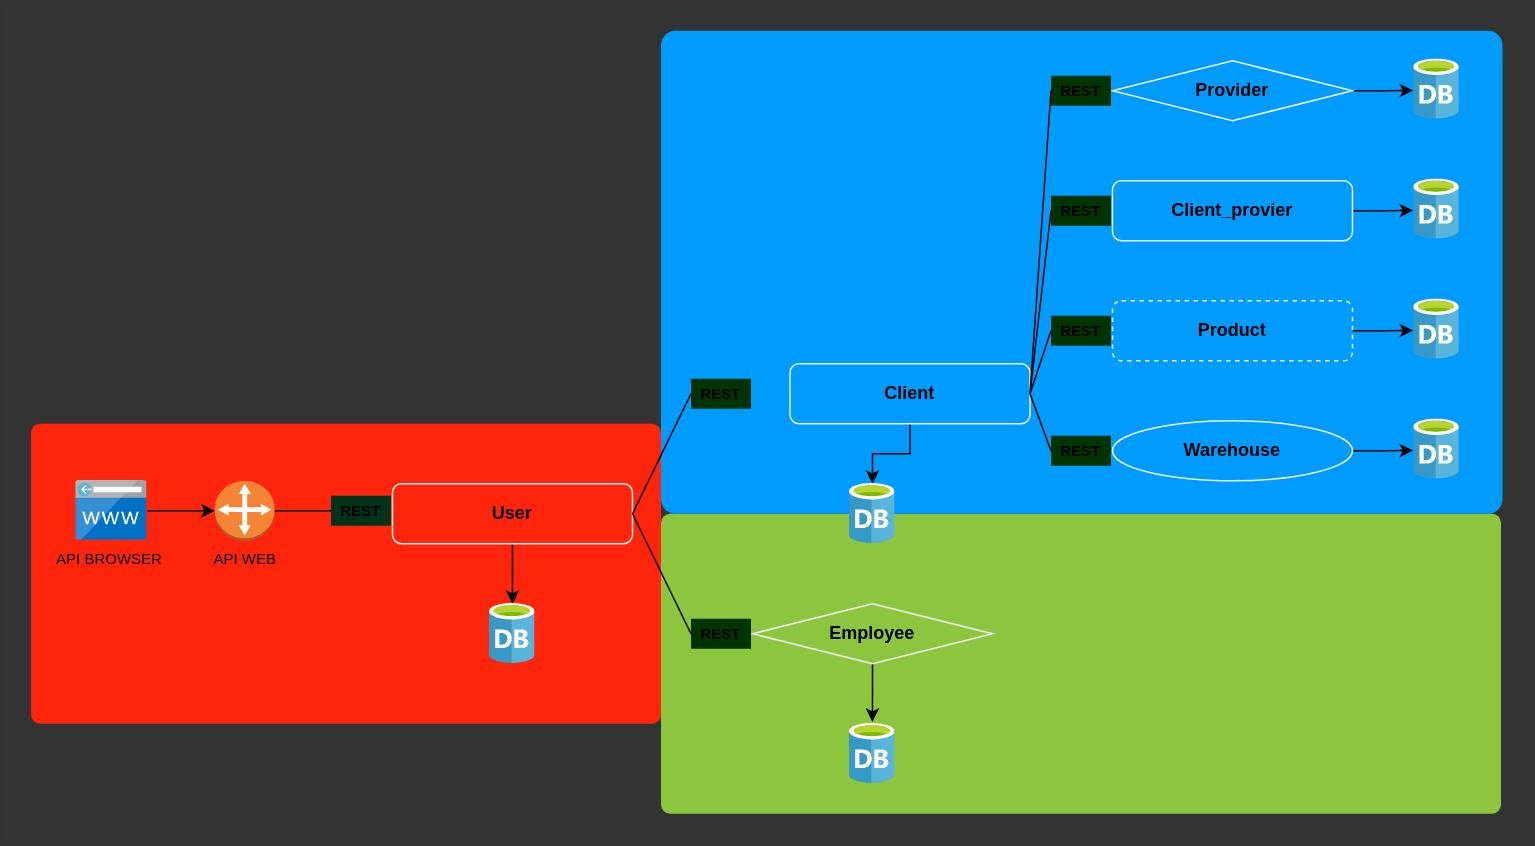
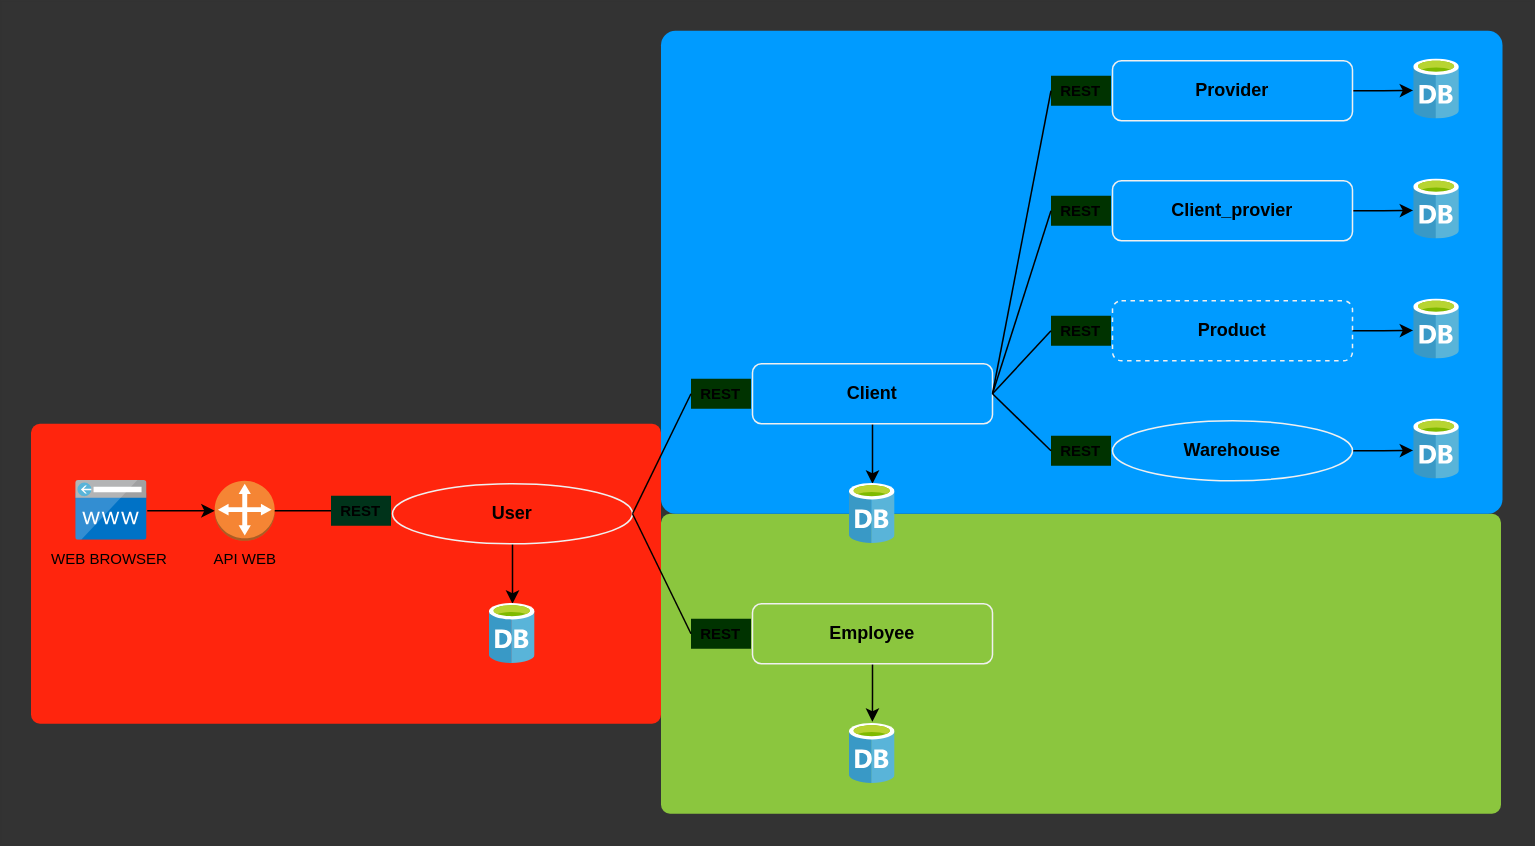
- <mxCell id="9" value="&lt;b&gt;Provider&lt;/b&gt;" style="rhombus;whiteSpace=wrap;html=1;fillColor=none;strokeColor=#F0F0F0;" parent="1" vertex="1"><mxGeometry x="741" y="40" width="160" height="40" as="geometry" /></mxCell>
+ <mxCell id="9" value="&lt;b&gt;Provider&lt;/b&gt;" style="rounded=1;whiteSpace=wrap;html=1;fillColor=none;strokeColor=#F0F0F0;" parent="1" vertex="1"><mxGeometry x="741" y="40" width="160" height="40" as="geometry" /></mxCell>
- <mxCell id="21" value="&lt;b&gt;Client&lt;/b&gt;" style="rounded=1;whiteSpace=wrap;html=1;fillColor=none;strokeColor=#F0F0F0;" parent="1" vertex="1"><mxGeometry x="526" y="242" width="160" height="40" as="geometry" /></mxCell>
+ <mxCell id="21" value="&lt;b&gt;Client&lt;/b&gt;" style="rounded=1;whiteSpace=wrap;html=1;fillColor=none;strokeColor=#F0F0F0;" parent="1" vertex="1"><mxGeometry x="501" y="242" width="160" height="40" as="geometry" /></mxCell>
- <mxCell id="24" value="&lt;b&gt;User&lt;/b&gt;" style="rounded=1;whiteSpace=wrap;html=1;fillColor=none;strokeColor=#F0F0F0;" parent="1" vertex="1"><mxGeometry x="261" y="322" width="160" height="40" as="geometry" /></mxCell>
+ <mxCell id="24" value="&lt;b&gt;User&lt;/b&gt;" style="ellipse;whiteSpace=wrap;html=1;fillColor=none;strokeColor=#F0F0F0;" parent="1" vertex="1"><mxGeometry x="261" y="322" width="160" height="40" as="geometry" /></mxCell>
- <mxCell id="34" value="&lt;font style=&quot;font-size: 10px;&quot;&gt;API BROWSER&lt;/font&gt;" style="text;html=1;strokeColor=none;fillColor=none;align=center;verticalAlign=middle;whiteSpace=wrap;rounded=0;" parent="1" vertex="1"><mxGeometry x="20" y="362" width="105" height="20" as="geometry" /></mxCell>
+ <mxCell id="34" value="&lt;font style=&quot;font-size: 10px;&quot;&gt;WEB BROWSER&lt;/font&gt;" style="text;html=1;strokeColor=none;fillColor=none;align=center;verticalAlign=middle;whiteSpace=wrap;rounded=0;" parent="1" vertex="1"><mxGeometry x="20" y="362" width="105" height="20" as="geometry" /></mxCell>
- <mxCell id="18" value="&lt;b&gt;Employee&lt;/b&gt;" style="rhombus;whiteSpace=wrap;html=1;fillColor=none;strokeColor=#F0F0F0;" parent="1" vertex="1"><mxGeometry x="501" y="402" width="160" height="40" as="geometry" /></mxCell>
+ <mxCell id="18" value="&lt;b&gt;Employee&lt;/b&gt;" style="rounded=1;whiteSpace=wrap;html=1;fillColor=none;strokeColor=#F0F0F0;" parent="1" vertex="1"><mxGeometry x="501" y="402" width="160" height="40" as="geometry" /></mxCell>
